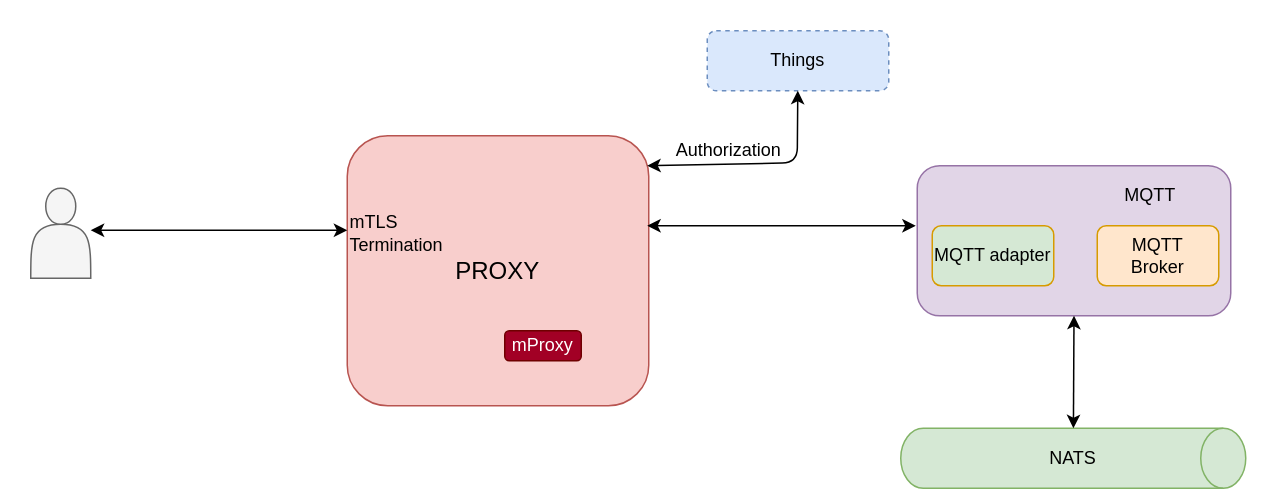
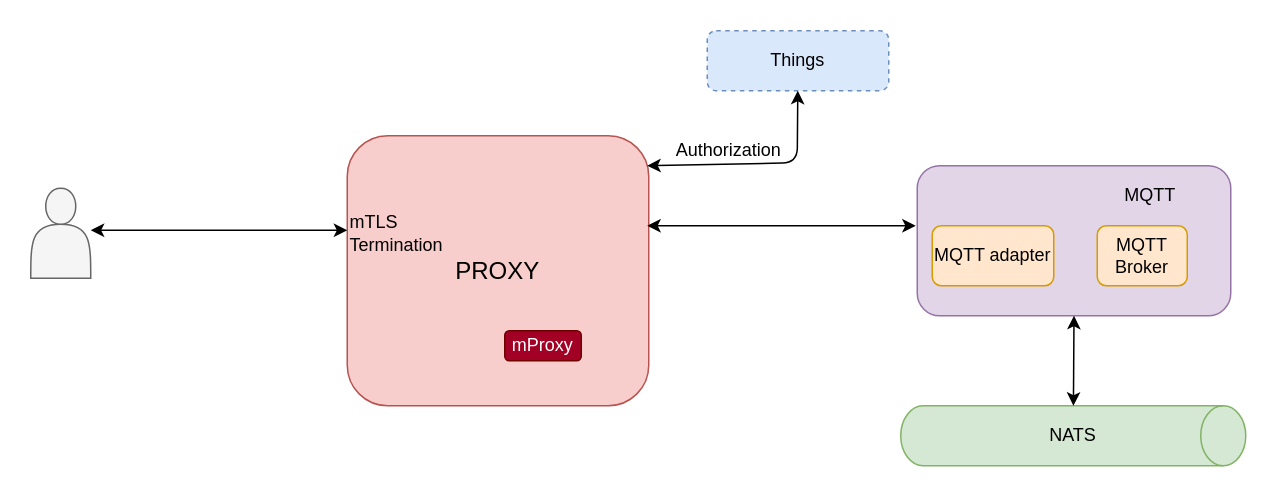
- <mxCell id="7" value="MQTT adapter" style="rounded=1;whiteSpace=wrap;html=1;fillColor=#d5e8d4;strokeColor=#d79b00;" parent="1" vertex="1"><mxGeometry x="621" y="150" width="81" height="40" as="geometry" /></mxCell>
+ <mxCell id="7" value="MQTT adapter" style="rounded=1;whiteSpace=wrap;html=1;fillColor=#ffe6cc;strokeColor=#d79b00;" parent="1" vertex="1"><mxGeometry x="621" y="150" width="81" height="40" as="geometry" /></mxCell>
- <mxCell id="9" value="MQTT&lt;br&gt;Broker" style="rounded=1;whiteSpace=wrap;html=1;fillColor=#ffe6cc;strokeColor=#d79b00;" parent="1" vertex="1"><mxGeometry x="731" y="150" width="81" height="40" as="geometry" /></mxCell>
+ <mxCell id="9" value="MQTT&lt;br&gt;Broker" style="rounded=1;whiteSpace=wrap;html=1;fillColor=#ffe6cc;strokeColor=#d79b00;" parent="1" vertex="1"><mxGeometry x="731" y="150" width="60" height="40" as="geometry" /></mxCell>
- <mxCell id="10" value="NATS" style="shape=cylinder2;whiteSpace=wrap;html=1;boundedLbl=1;backgroundOutline=1;size=15;direction=south;fillColor=#d5e8d4;strokeColor=#82b366;" parent="1" vertex="1"><mxGeometry x="600" y="285" width="230" height="40" as="geometry" /></mxCell>
+ <mxCell id="10" value="NATS" style="shape=cylinder2;whiteSpace=wrap;html=1;boundedLbl=1;backgroundOutline=1;size=15;direction=south;fillColor=#d5e8d4;strokeColor=#82b366;" parent="1" vertex="1"><mxGeometry x="600" y="270" width="230" height="40" as="geometry" /></mxCell>
